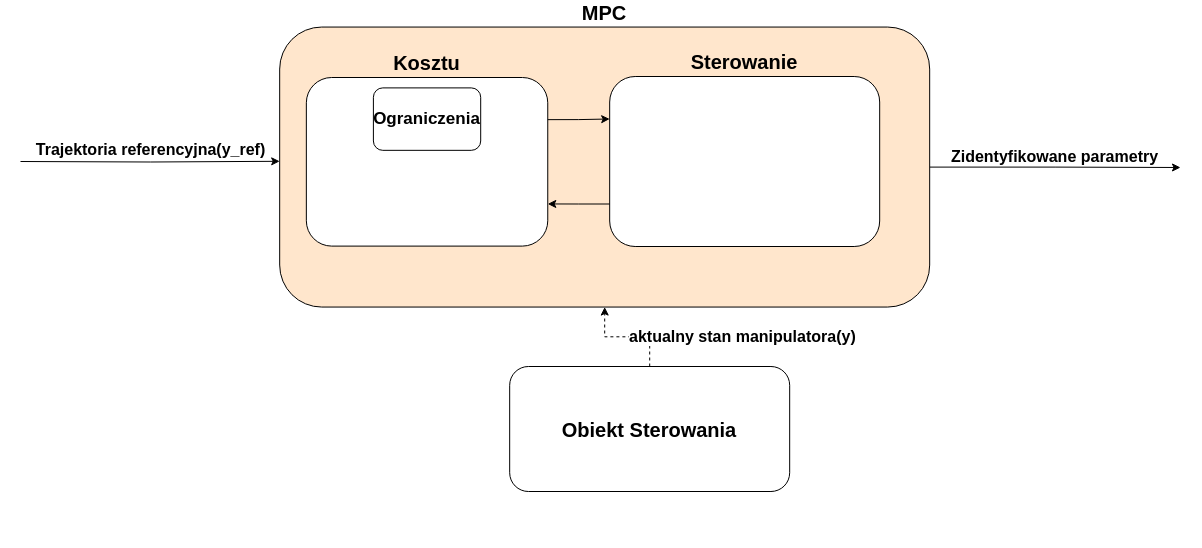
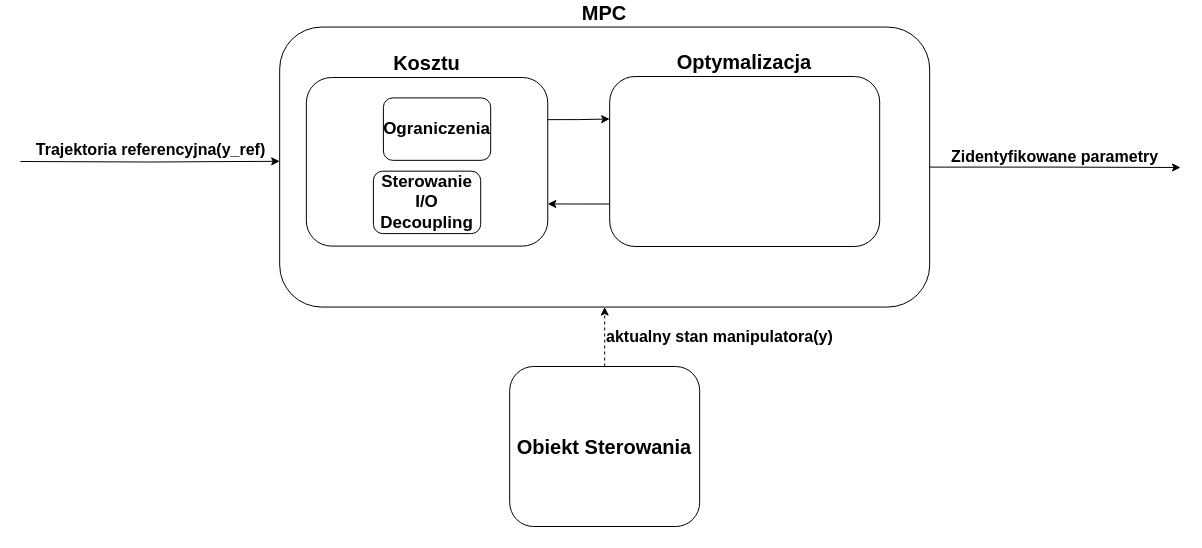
- <mxCell id="12" value="Sterowanie" style="rounded=1;whiteSpace=wrap;html=1;fontStyle=1;fontSize=20;labelPosition=center;verticalLabelPosition=top;align=center;verticalAlign=bottom;" vertex="1" parent="11"><mxGeometry width="270" height="170" as="geometry" /></mxCell>
+ <mxCell id="12" value="Optymalizacja" style="rounded=1;whiteSpace=wrap;html=1;fontStyle=1;fontSize=20;labelPosition=center;verticalLabelPosition=top;align=center;verticalAlign=bottom;" vertex="1" parent="11"><mxGeometry width="270" height="170" as="geometry" /></mxCell>
- <mxCell id="10" value="Ograniczenia" style="rounded=1;whiteSpace=wrap;html=1;fontStyle=1;fontSize=17;container=0;" vertex="1" parent="7"><mxGeometry x="67.055" y="10.407" width="107.288" height="62.444" as="geometry" /></mxCell>
+ <mxCell id="10" value="Ograniczenia" style="rounded=1;whiteSpace=wrap;html=1;fontStyle=1;fontSize=17;container=0;" vertex="1" parent="7"><mxGeometry x="77.055" y="20.407" width="107.288" height="62.444" as="geometry" /></mxCell>
- <mxCell id="3" value="MPC" style="rounded=1;whiteSpace=wrap;html=1;labelPosition=center;verticalLabelPosition=top;align=center;verticalAlign=bottom;fontSize=20;fontStyle=1;fillColor=#ffe6cc;" vertex="1" parent="1"><mxGeometry x="279.18" y="20.55" width="650" height="280" as="geometry" /></mxCell>
+ <mxCell id="3" value="MPC" style="rounded=1;whiteSpace=wrap;html=1;labelPosition=center;verticalLabelPosition=top;align=center;verticalAlign=bottom;fontSize=20;fontStyle=1" vertex="1" parent="1"><mxGeometry x="279.18" y="20.55" width="650" height="280" as="geometry" /></mxCell>
+ <mxCell id="9" value="&lt;b style=&quot;font-size: 17px;&quot;&gt;Sterowanie I/O Decoupling&lt;/b&gt;" style="rounded=1;whiteSpace=wrap;html=1;fontSize=17;container=0;" vertex="1" parent="7"><mxGeometry x="67.055" y="93.666" width="107.288" height="62.444" as="geometry" /></mxCell>
- <mxCell id="5" value="Obiekt Sterowania" style="rounded=1;whiteSpace=wrap;html=1;fontSize=20;fontStyle=1" vertex="1" parent="1"><mxGeometry x="509.18" y="360" width="280" height="125" as="geometry" /></mxCell>
+ <mxCell id="5" value="Obiekt Sterowania" style="rounded=1;whiteSpace=wrap;html=1;fontSize=20;fontStyle=1" vertex="1" parent="1"><mxGeometry x="509.18" y="360" width="190" height="160" as="geometry" /></mxCell>
